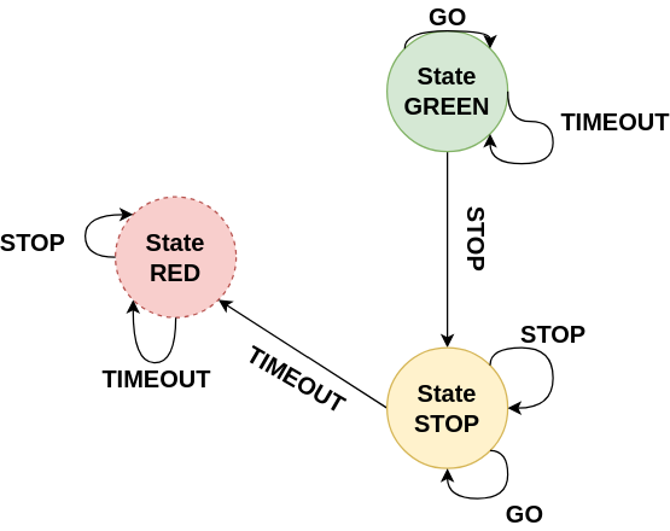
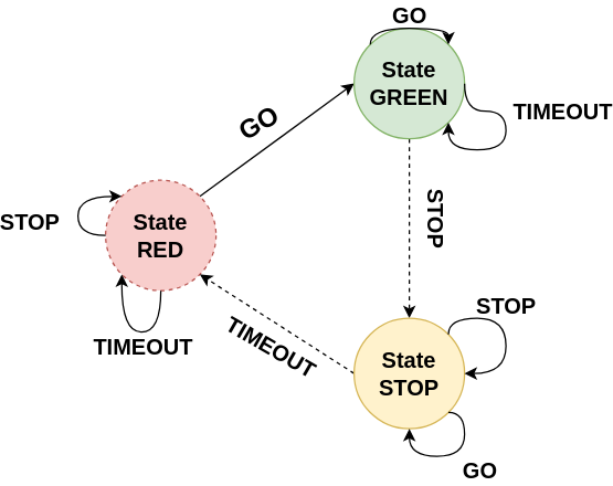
+ <mxCell id="2" style="rounded=0;orthogonalLoop=1;jettySize=auto;html=1;exitX=1;exitY=0;exitDx=0;exitDy=0;entryX=0;entryY=0.5;entryDx=0;entryDy=0;" edge="1" parent="1" source="4" target="7"><mxGeometry relative="1" as="geometry" /></mxCell>
+ <mxCell id="3" value="GO" style="edgeLabel;html=1;align=center;verticalAlign=middle;resizable=0;points=[];fontStyle=1;fontSize=19;rotation=-30;labelBackgroundColor=none;" vertex="1" connectable="0" parent="2"><mxGeometry x="0.067" relative="1" as="geometry"><mxPoint x="-18.1" y="-8.67" as="offset" /></mxGeometry></mxCell>
- <mxCell id="5" style="edgeStyle=none;rounded=0;orthogonalLoop=1;jettySize=auto;html=1;exitX=0.5;exitY=1;exitDx=0;exitDy=0;entryX=0.5;entryY=0;entryDx=0;entryDy=0;fontSize=16;" edge="1" parent="1" source="7" target="10"><mxGeometry relative="1" as="geometry" /></mxCell>
+ <mxCell id="5" style="edgeStyle=none;rounded=0;orthogonalLoop=1;jettySize=auto;html=1;exitX=0.5;exitY=1;exitDx=0;exitDy=0;entryX=0.5;entryY=0;entryDx=0;entryDy=0;fontSize=16;dashed=1;" edge="1" parent="1" source="7" target="10"><mxGeometry relative="1" as="geometry" /></mxCell>
- <mxCell id="8" style="edgeStyle=none;rounded=0;orthogonalLoop=1;jettySize=auto;html=1;exitX=0;exitY=0.5;exitDx=0;exitDy=0;entryX=1;entryY=1;entryDx=0;entryDy=0;fontSize=16;" edge="1" parent="1" source="10" target="4"><mxGeometry relative="1" as="geometry" /></mxCell>
+ <mxCell id="8" style="edgeStyle=none;rounded=0;orthogonalLoop=1;jettySize=auto;html=1;exitX=0;exitY=0.5;exitDx=0;exitDy=0;entryX=1;entryY=1;entryDx=0;entryDy=0;fontSize=16;dashed=1;" edge="1" parent="1" source="10" target="4"><mxGeometry relative="1" as="geometry" /></mxCell>
